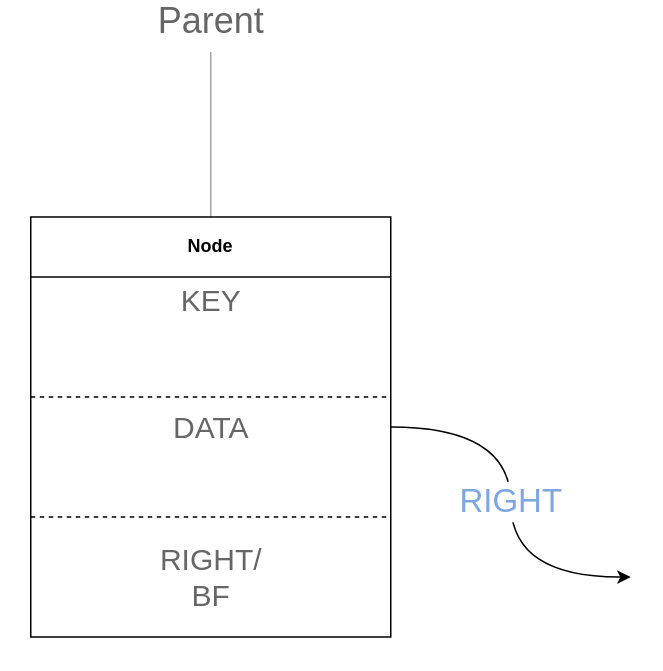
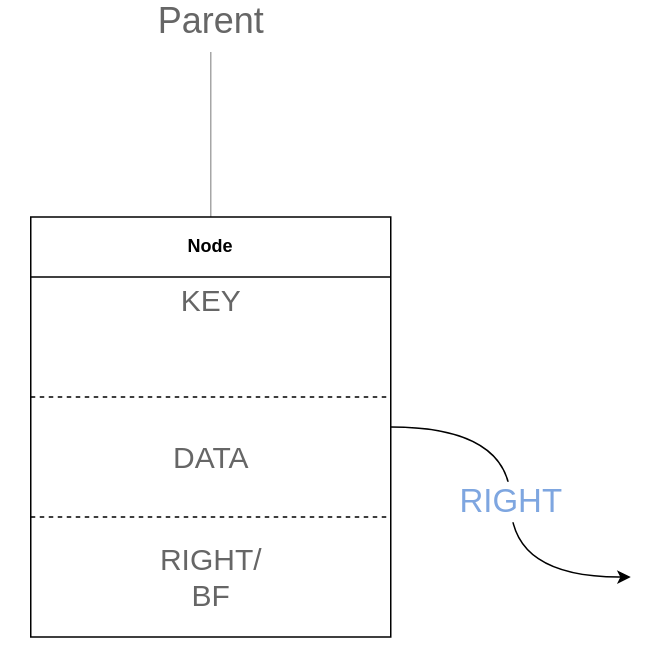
- <mxCell id="9" value="DATA" style="text;html=1;align=center;verticalAlign=middle;resizable=0;points=[];autosize=1;strokeColor=none;fillColor=none;fontSize=20;fontColor=#666666;" vertex="1" parent="1"><mxGeometry x="105" y="250" width="70" height="40" as="geometry" /></mxCell>
+ <mxCell id="9" value="DATA" style="text;html=1;align=center;verticalAlign=middle;resizable=0;points=[];autosize=1;strokeColor=none;fillColor=none;fontSize=20;fontColor=#666666;" vertex="1" parent="1"><mxGeometry x="105" y="270" width="70" height="40" as="geometry" /></mxCell>
